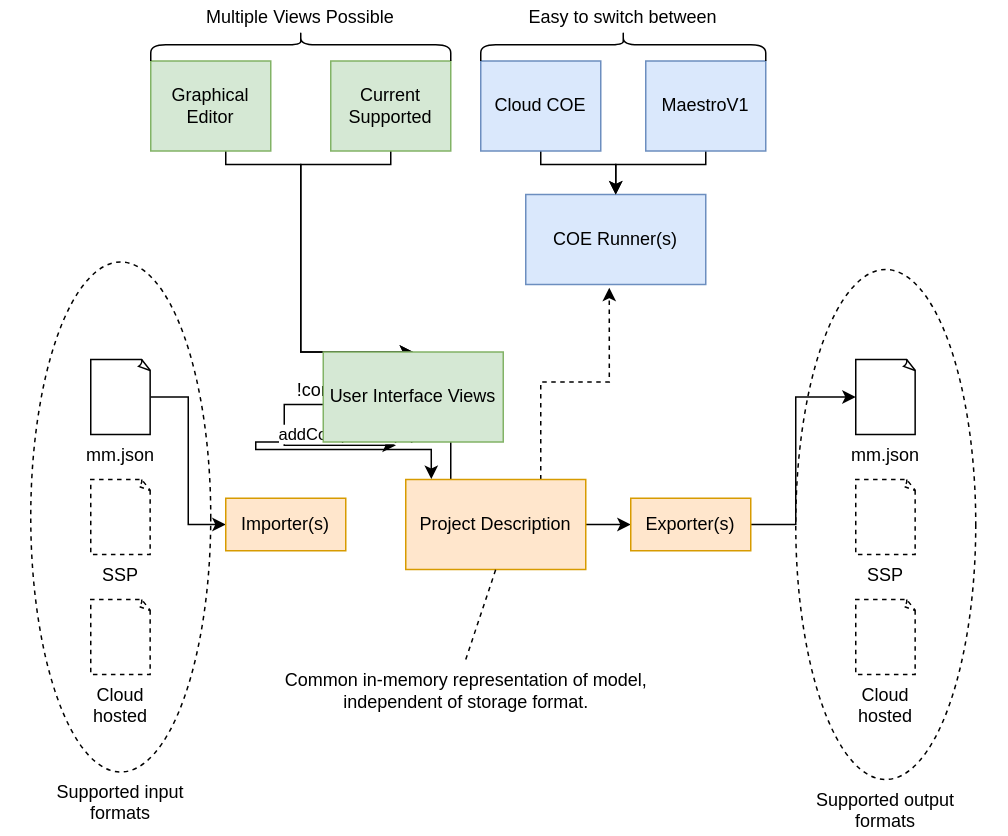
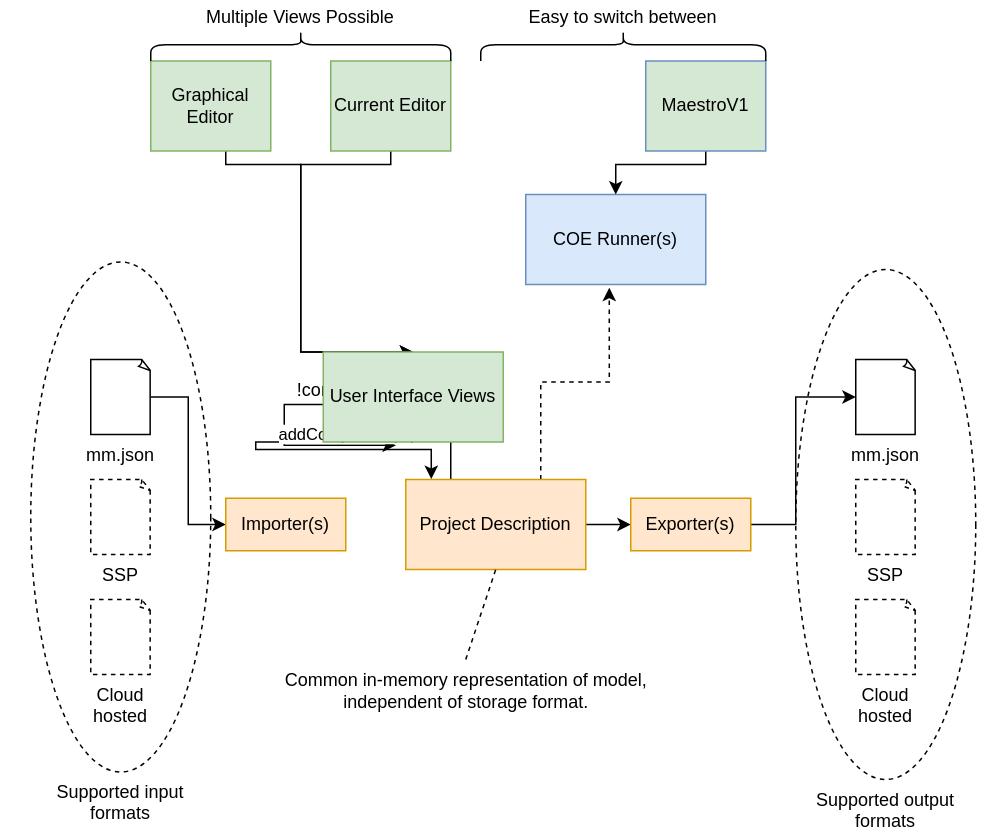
- <mxCell id="3" value="Current Supported" style="rounded=0;whiteSpace=wrap;html=1;fillColor=#d5e8d4;strokeColor=#82b366;" parent="1" vertex="1"><mxGeometry x="220" y="40" width="80" height="60" as="geometry" /></mxCell>
+ <mxCell id="3" value="Current Editor" style="rounded=0;whiteSpace=wrap;html=1;fillColor=#d5e8d4;strokeColor=#82b366;" parent="1" vertex="1"><mxGeometry x="220" y="40" width="80" height="60" as="geometry" /></mxCell>
- <mxCell id="27" value="Cloud COE" style="rounded=0;whiteSpace=wrap;html=1;fillColor=#dae8fc;strokeColor=#6c8ebf;" parent="1" vertex="1"><mxGeometry x="320" y="40" width="80" height="60" as="geometry" /></mxCell>
- <mxCell id="29" value="MaestroV1" style="rounded=0;whiteSpace=wrap;html=1;fillColor=#dae8fc;strokeColor=#6c8ebf;" parent="1" vertex="1"><mxGeometry x="430" y="40" width="80" height="60" as="geometry" /></mxCell>
+ <mxCell id="29" value="MaestroV1" style="rounded=0;whiteSpace=wrap;html=1;fillColor=#d5e8d4;strokeColor=#6c8ebf;" parent="1" vertex="1"><mxGeometry x="430" y="40" width="80" height="60" as="geometry" /></mxCell>
- <mxCell id="26" style="edgeStyle=orthogonalEdgeStyle;rounded=0;orthogonalLoop=1;jettySize=auto;html=1;entryX=0.5;entryY=0;entryDx=0;entryDy=0;" parent="1" source="27" target="25" edge="1"><mxGeometry relative="1" as="geometry"><Array as="points"><mxPoint x="360" y="109" /><mxPoint x="410" y="109" /></Array></mxGeometry></mxCell>
